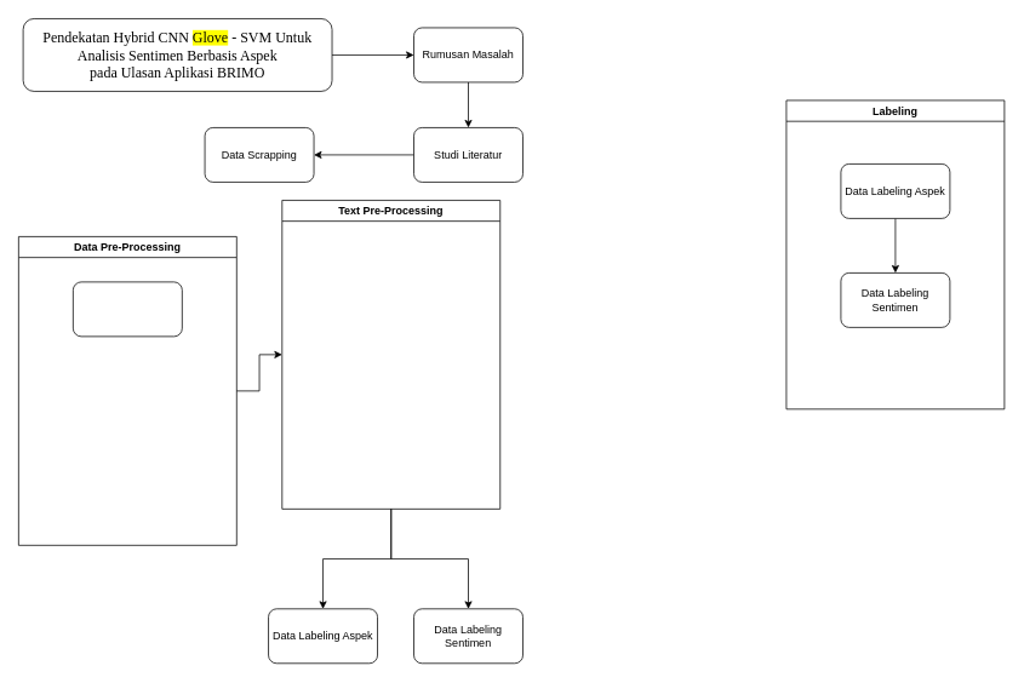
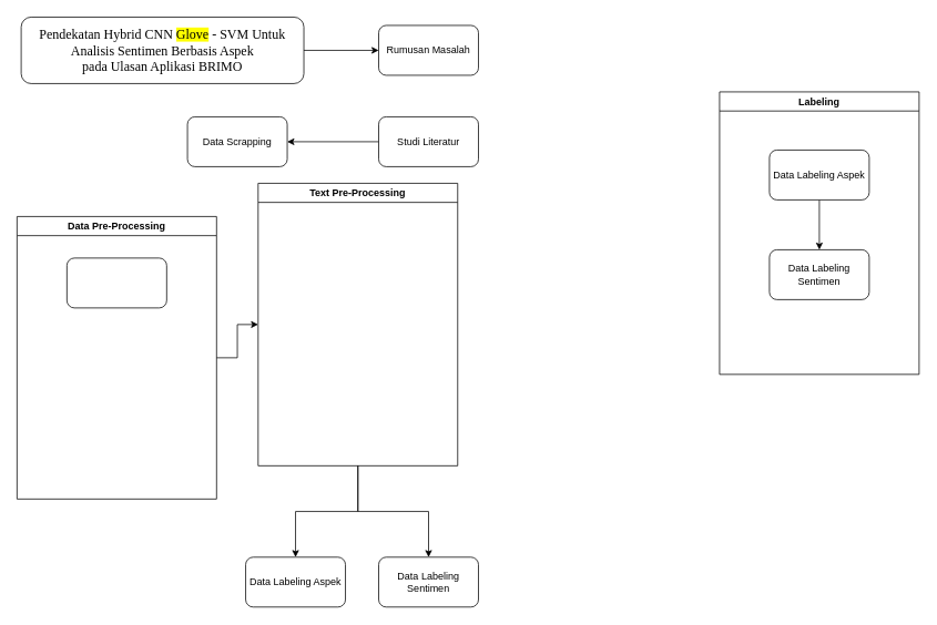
- <mxCell id="6" value="" style="edgeStyle=orthogonalEdgeStyle;rounded=0;orthogonalLoop=1;jettySize=auto;html=1;" edge="1" parent="1" source="7" target="8"><mxGeometry relative="1" as="geometry" /></mxCell>
